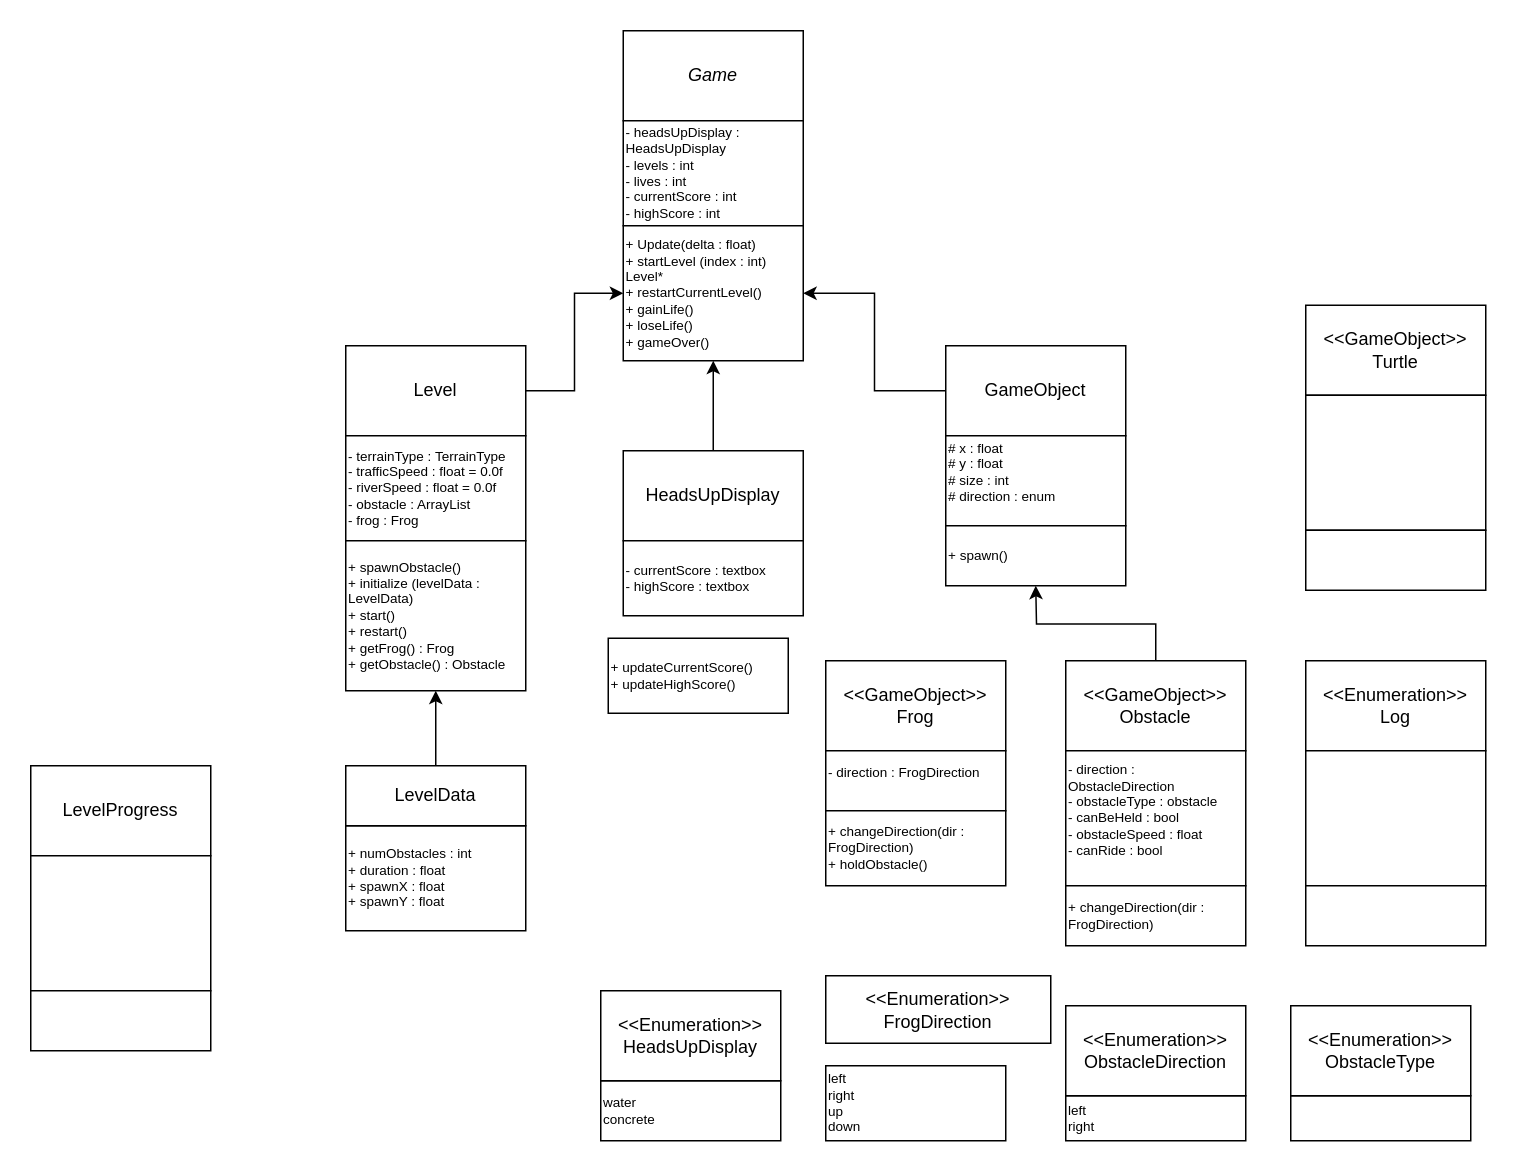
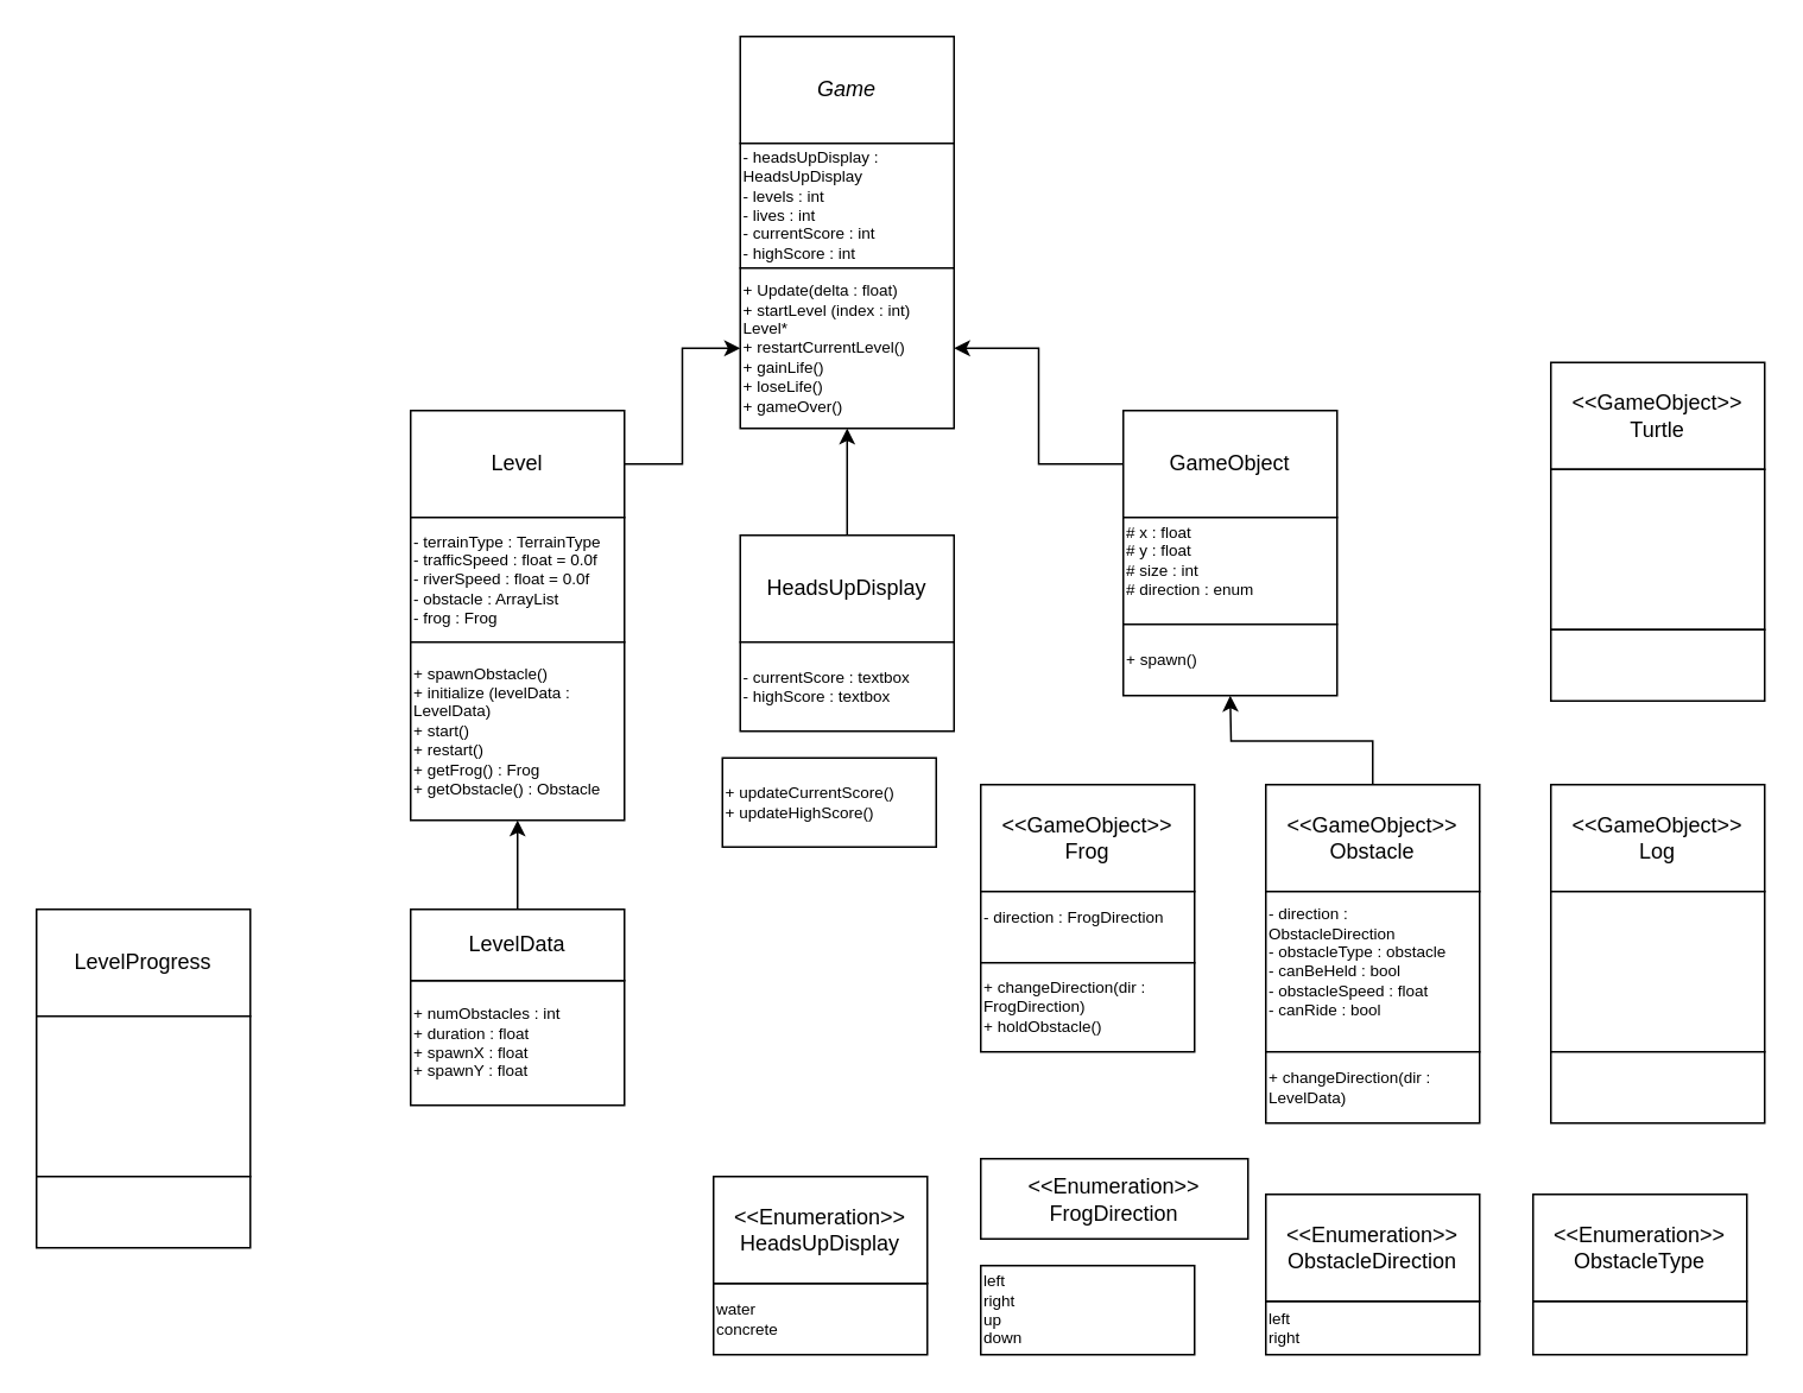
- <mxCell id="33" value="&lt;div&gt;&amp;lt;&amp;lt;Enumeration&amp;gt;&amp;gt;&lt;/div&gt;Log" style="rounded=0;whiteSpace=wrap;html=1;" vertex="1" parent="1"><mxGeometry x="870" y="440" width="120" height="60" as="geometry" /></mxCell>
+ <mxCell id="33" value="&lt;div&gt;&amp;lt;&amp;lt;GameObject&amp;gt;&amp;gt;&lt;/div&gt;Log" style="rounded=0;whiteSpace=wrap;html=1;" vertex="1" parent="1"><mxGeometry x="870" y="440" width="120" height="60" as="geometry" /></mxCell>
- <mxCell id="21" value="+ changeDirection(dir : FrogDirection)" style="whiteSpace=wrap;html=1;align=left;fontSize=9;" parent="1" vertex="1"><mxGeometry x="710" y="590" width="120" height="40" as="geometry" /></mxCell>
+ <mxCell id="21" value="+ changeDirection(dir : LevelData)" style="whiteSpace=wrap;html=1;align=left;fontSize=9;" parent="1" vertex="1"><mxGeometry x="710" y="590" width="120" height="40" as="geometry" /></mxCell>
